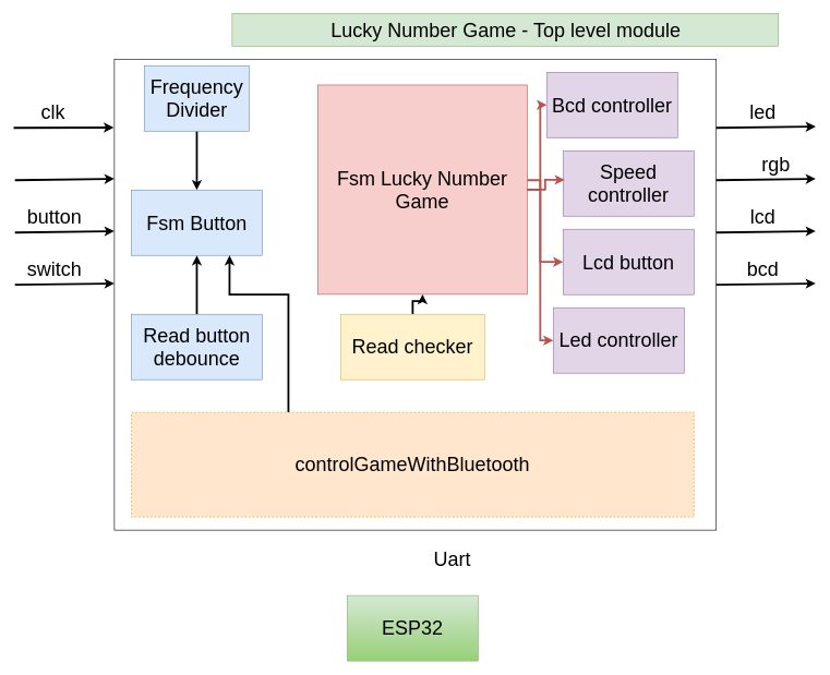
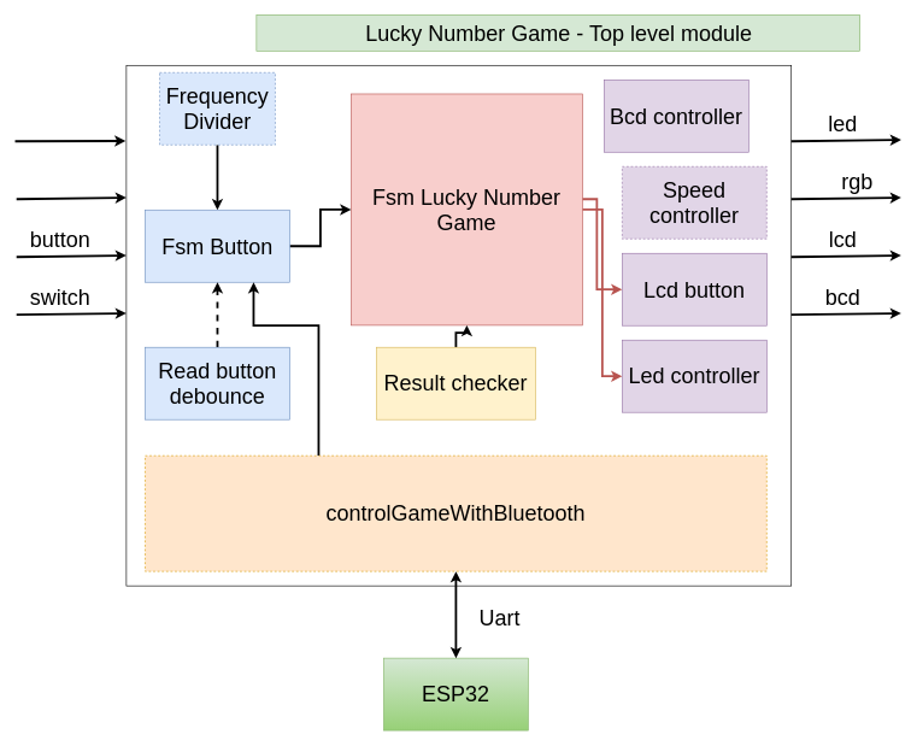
- <mxCell id="4" value="&lt;font style=&quot;font-size: 30px;&quot;&gt;Frequency Divider&lt;/font&gt;" style="rounded=0;whiteSpace=wrap;html=1;fillColor=#dae8fc;strokeColor=#6c8ebf;" parent="1" vertex="1"><mxGeometry y="100" width="160" height="100" as="geometry" x="220" /></mxCell>
+ <mxCell id="4" value="&lt;font style=&quot;font-size: 30px;&quot;&gt;Frequency Divider&lt;/font&gt;" style="rounded=0;whiteSpace=wrap;html=1;fillColor=#dae8fc;strokeColor=#6c8ebf;dashed=1;" parent="1" vertex="1"><mxGeometry y="100" width="160" height="100" as="geometry" x="220" /></mxCell>
- <mxCell id="6" value="&lt;font style=&quot;font-size: 30px;&quot;&gt;clk&lt;/font&gt;" style="text;html=1;align=center;verticalAlign=middle;resizable=0;points=[];autosize=1;strokeColor=none;fillColor=none;perimeterSpacing=2;strokeWidth=3;" parent="1" vertex="1"><mxGeometry x="50" y="145" width="60" height="50" as="geometry" /></mxCell>
- <mxCell id="23" style="edgeStyle=orthogonalEdgeStyle;rounded=0;orthogonalLoop=1;jettySize=auto;html=1;entryX=0;entryY=0.5;entryDx=0;entryDy=0;strokeWidth=3;fillColor=#f8cecc;strokeColor=#b85450;" parent="1" source="24" target="35" edge="1"><mxGeometry relative="1" as="geometry" /></mxCell>
- <mxCell id="34" style="edgeStyle=orthogonalEdgeStyle;rounded=0;orthogonalLoop=1;jettySize=auto;html=1;entryX=0.012;entryY=0.444;entryDx=0;entryDy=0;entryPerimeter=0;strokeWidth=3;fillColor=#f8cecc;strokeColor=#b85450;" parent="1" source="24" target="33" edge="1"><mxGeometry relative="1" as="geometry" /></mxCell>
- <mxCell id="33" value="&lt;span style=&quot;font-size: 30px;&quot;&gt;Speed controller&lt;/span&gt;" style="rounded=0;whiteSpace=wrap;html=1;fillColor=#e1d5e7;strokeColor=#9673a6;" parent="1" vertex="1"><mxGeometry x="860" y="230" width="200" height="100" as="geometry" /></mxCell>
+ <mxCell id="33" value="&lt;span style=&quot;font-size: 30px;&quot;&gt;Speed controller&lt;/span&gt;" style="rounded=0;whiteSpace=wrap;html=1;fillColor=#e1d5e7;strokeColor=#9673a6;dashed=1;" parent="1" vertex="1"><mxGeometry x="860" y="230" width="200" height="100" as="geometry" /></mxCell>
+ <mxCell id="25" style="edgeStyle=orthogonalEdgeStyle;rounded=0;orthogonalLoop=1;jettySize=auto;html=1;strokeWidth=3;" parent="1" source="26" target="24" edge="1"><mxGeometry relative="1" as="geometry" /></mxCell>
- <mxCell id="27" style="edgeStyle=orthogonalEdgeStyle;rounded=0;orthogonalLoop=1;jettySize=auto;html=1;entryX=0.5;entryY=1;entryDx=0;entryDy=0;strokeWidth=3;" parent="1" source="28" target="26" edge="1"><mxGeometry relative="1" as="geometry" /></mxCell>
+ <mxCell id="27" style="edgeStyle=orthogonalEdgeStyle;rounded=0;orthogonalLoop=1;jettySize=auto;html=1;entryX=0.5;entryY=1;entryDx=0;entryDy=0;strokeWidth=3;dashed=1;" parent="1" source="28" target="26" edge="1"><mxGeometry relative="1" as="geometry" /></mxCell>
- <mxCell id="31" value="&lt;span style=&quot;font-size: 30px;&quot;&gt;Led controller&lt;/span&gt;" style="rounded=0;whiteSpace=wrap;html=1;fillColor=#e1d5e7;strokeColor=#9673a6;" parent="1" vertex="1"><mxGeometry x="845" y="470" width="200" height="100" as="geometry" /></mxCell>
+ <mxCell id="31" value="&lt;span style=&quot;font-size: 30px;&quot;&gt;Led controller&lt;/span&gt;" style="rounded=0;whiteSpace=wrap;html=1;fillColor=#e1d5e7;strokeColor=#9673a6;" parent="1" vertex="1"><mxGeometry x="860" y="470" width="200" height="100" as="geometry" /></mxCell>
- <mxCell id="30" value="&lt;span style=&quot;font-size: 30px;&quot;&gt;Read checker&lt;/span&gt;" style="rounded=0;whiteSpace=wrap;html=1;fillColor=#fff2cc;strokeColor=#d6b656;" parent="1" vertex="1"><mxGeometry x="520" y="480" width="220" height="100" as="geometry" /></mxCell>
+ <mxCell id="30" value="&lt;span style=&quot;font-size: 30px;&quot;&gt;Result checker&lt;/span&gt;" style="rounded=0;whiteSpace=wrap;html=1;fillColor=#fff2cc;strokeColor=#d6b656;" parent="1" vertex="1"><mxGeometry x="520" y="480" width="220" height="100" as="geometry" /></mxCell>
+ <mxCell id="39" value="" style="endArrow=classic;startArrow=classic;html=1;rounded=0;exitX=0.5;exitY=0;exitDx=0;exitDy=0;entryX=0.5;entryY=1;entryDx=0;entryDy=0;strokeWidth=3;" edge="1" parent="1" source="38" target="37"><mxGeometry width="50" height="50" relative="1" as="geometry"><mxPoint x="490" y="700" as="sourcePoint" /><mxPoint x="540" y="650" as="targetPoint" /></mxGeometry></mxCell>
